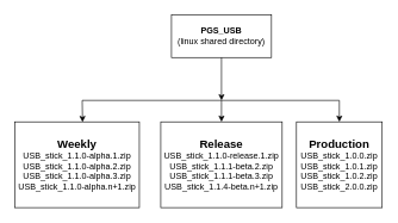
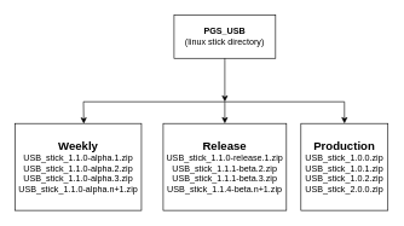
- <mxCell id="2" value="&lt;b&gt;PGS_USB&lt;/b&gt;&lt;br&gt;(linux shared directory)" style="rounded=0;whiteSpace=wrap;html=1;" vertex="1" parent="1"><mxGeometry x="239" y="20" width="140" height="60" as="geometry" /></mxCell>
+ <mxCell id="2" value="&lt;b&gt;PGS_USB&lt;/b&gt;&lt;br&gt;(linux stick directory)" style="rounded=0;whiteSpace=wrap;html=1;" vertex="1" parent="1"><mxGeometry x="239" y="20" width="140" height="60" as="geometry" /></mxCell>
